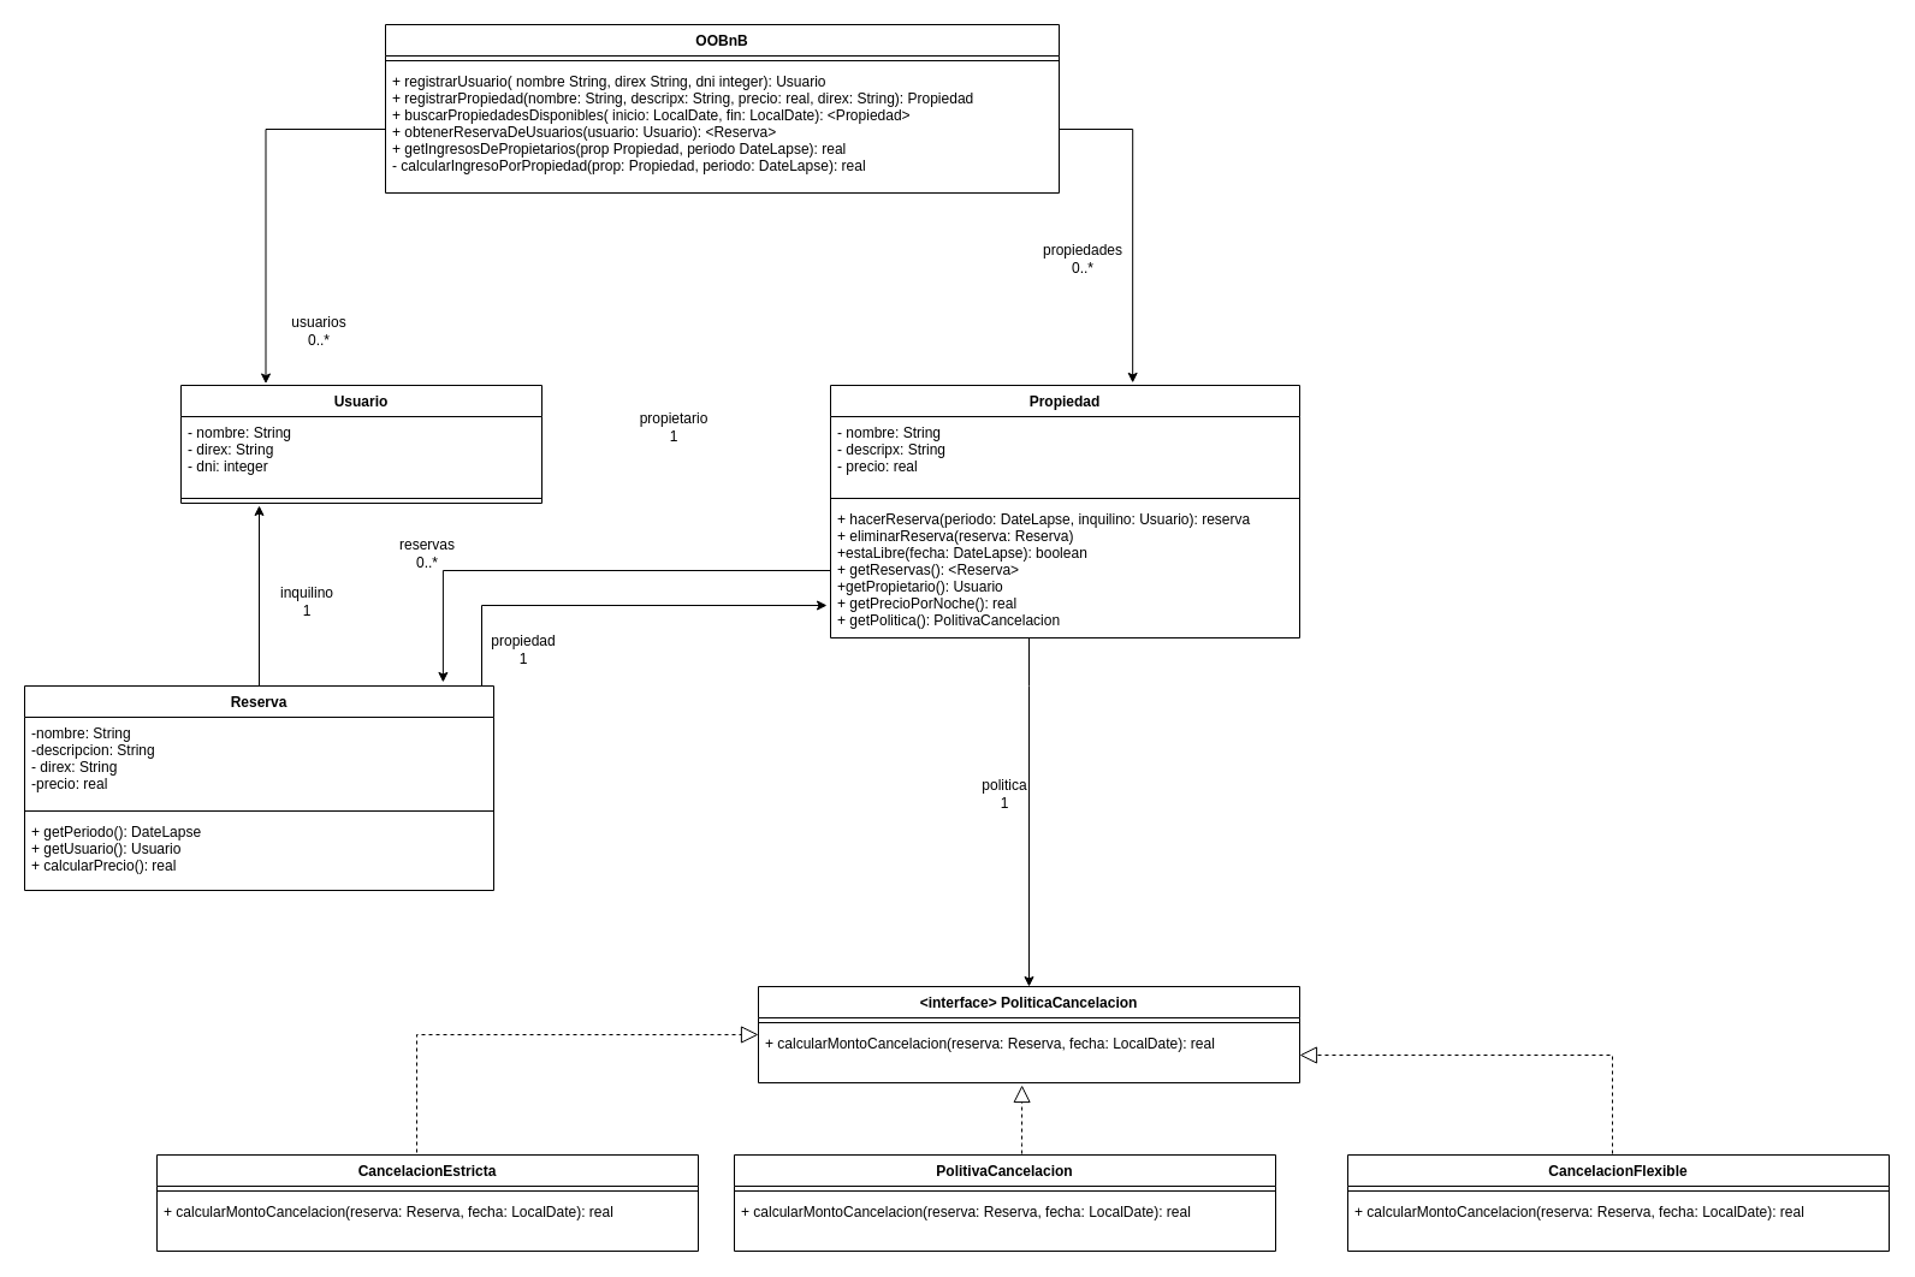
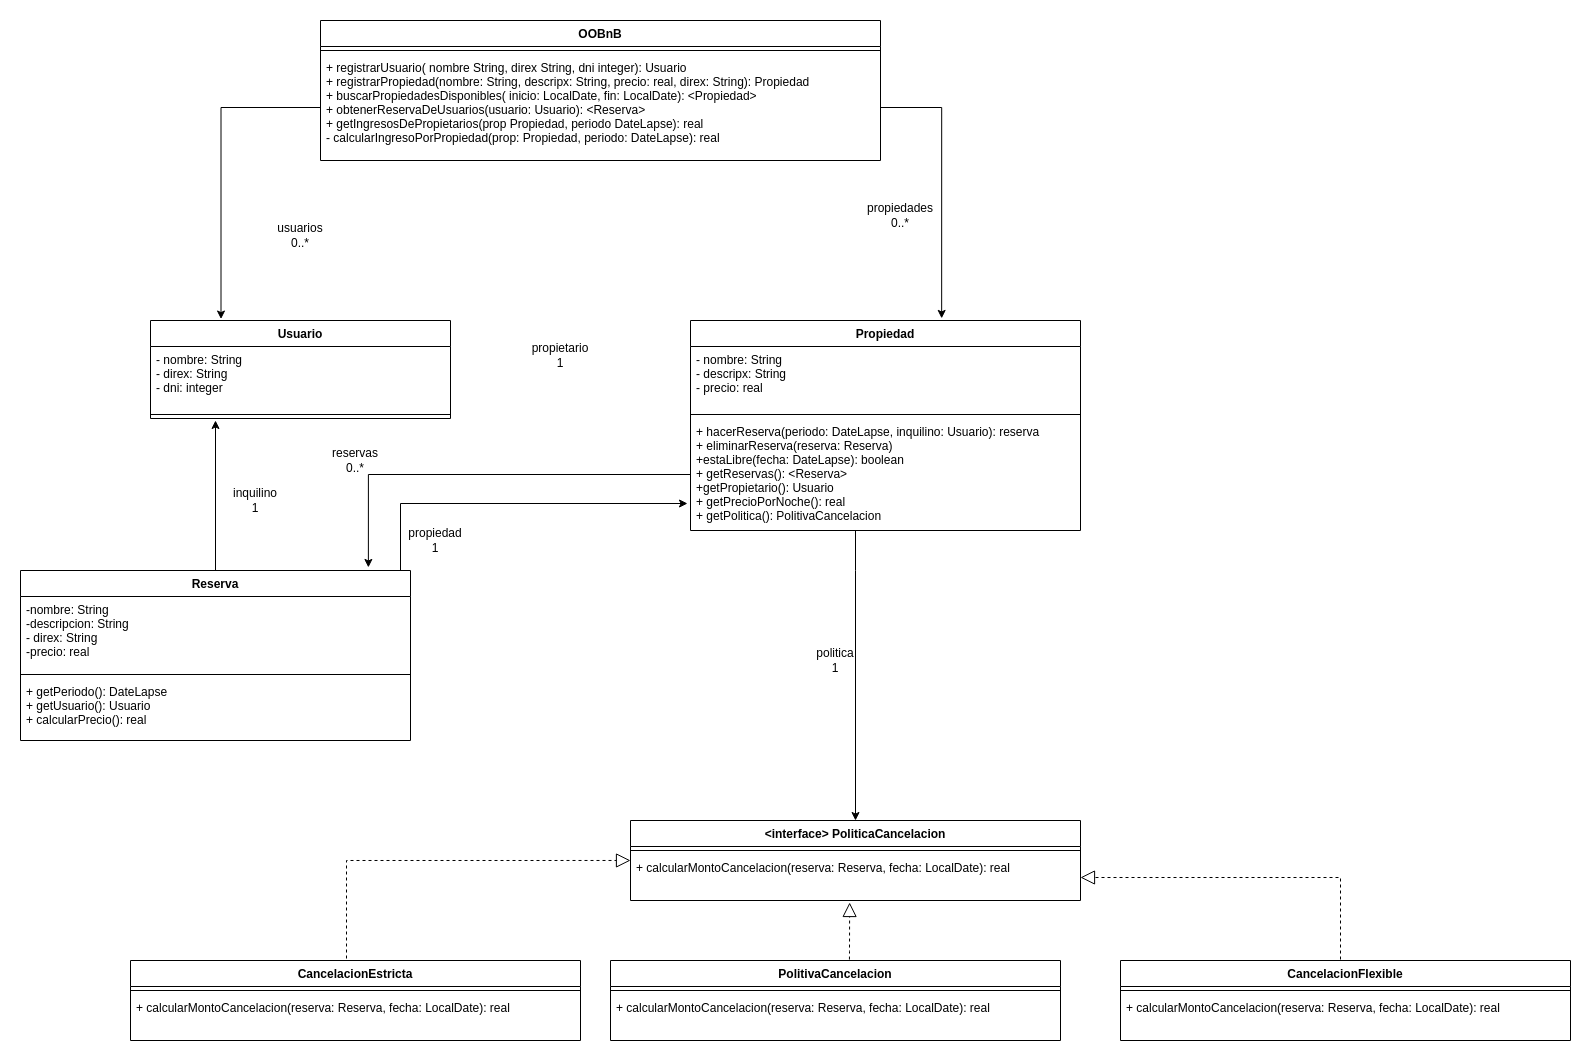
- <mxCell id="9" value="usuarios&lt;br&gt;0..*" style="text;html=1;strokeColor=none;fillColor=none;align=center;verticalAlign=middle;whiteSpace=wrap;rounded=0;" parent="1" vertex="1"><mxGeometry x="235" y="260" width="60" height="30" as="geometry" /></mxCell>
+ <mxCell id="9" value="usuarios&lt;br&gt;0..*" style="text;html=1;strokeColor=none;fillColor=none;align=center;verticalAlign=middle;whiteSpace=wrap;rounded=0;" parent="1" vertex="1"><mxGeometry x="270" y="220" width="60" height="30" as="geometry" /></mxCell>
